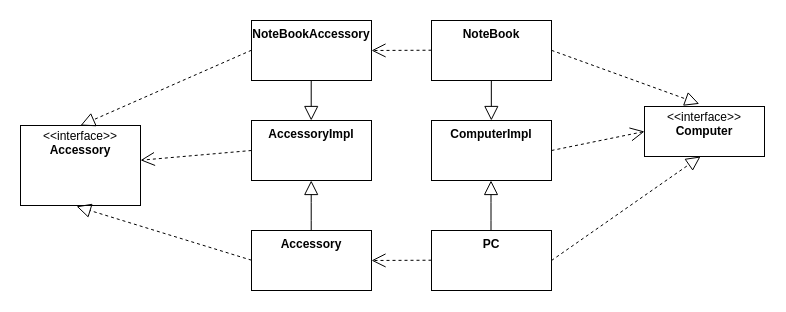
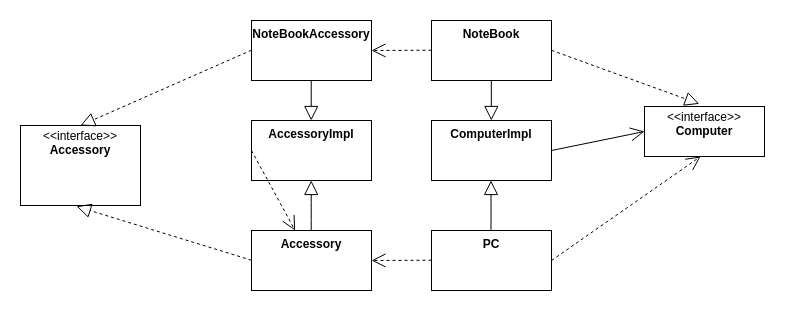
- <mxCell id="21" value="" style="edgeStyle=none;html=1;endArrow=open;endSize=12;dashed=1;verticalAlign=bottom;exitX=1;exitY=0.5;exitDx=0;exitDy=0;entryX=0;entryY=0.5;entryDx=0;entryDy=0;" edge="1" parent="1" source="5" target="2"><mxGeometry width="160" relative="1" as="geometry"><mxPoint x="549" y="156" as="sourcePoint" /><mxPoint x="646" y="156" as="targetPoint" /></mxGeometry></mxCell>
+ <mxCell id="21" value="" style="edgeStyle=none;html=1;endArrow=open;endSize=12;dashed=0;verticalAlign=bottom;exitX=1;exitY=0.5;exitDx=0;exitDy=0;entryX=0;entryY=0.5;entryDx=0;entryDy=0;" edge="1" parent="1" source="5" target="2"><mxGeometry width="160" relative="1" as="geometry"><mxPoint x="549" y="156" as="sourcePoint" /><mxPoint x="646" y="156" as="targetPoint" /></mxGeometry></mxCell>
- <mxCell id="20" value="" style="edgeStyle=none;html=1;endArrow=open;endSize=12;dashed=1;verticalAlign=bottom;exitX=0;exitY=0.5;exitDx=0;exitDy=0;" edge="1" parent="1" source="11" target="10"><mxGeometry x="-0.004" width="160" relative="1" as="geometry"><mxPoint x="189" y="217" as="sourcePoint" /><mxPoint x="349" y="217" as="targetPoint" /><mxPoint as="offset" /></mxGeometry></mxCell>
+ <mxCell id="20" value="" style="edgeStyle=none;html=1;endArrow=open;endSize=12;dashed=1;verticalAlign=bottom;exitX=0;exitY=0.5;exitDx=0;exitDy=0;" edge="1" parent="1" source="11" target="13"><mxGeometry x="-0.004" width="160" relative="1" as="geometry"><mxPoint x="189" y="217" as="sourcePoint" /><mxPoint x="349" y="217" as="targetPoint" /><mxPoint as="offset" /></mxGeometry></mxCell>
- <mxCell id="8" value="" style="edgeStyle=none;html=1;endSize=12;endArrow=block;endFill=0;dashed=1;exitX=1;exitY=0.5;exitDx=0;exitDy=0;entryX=0.467;entryY=1;entryDx=0;entryDy=0;entryPerimeter=0;" parent="1" source="3" target="2" edge="1"><mxGeometry width="160" relative="1" as="geometry"><mxPoint x="531" y="200" as="sourcePoint" /><mxPoint x="691" y="200" as="targetPoint" /><Array as="points" /></mxGeometry></mxCell>
+ <mxCell id="8" value="" style="edgeStyle=none;html=1;endSize=12;endArrow=open;endFill=0;dashed=1;exitX=1;exitY=0.5;exitDx=0;exitDy=0;entryX=0.467;entryY=1;entryDx=0;entryDy=0;entryPerimeter=0;" parent="1" source="3" target="2" edge="1"><mxGeometry width="160" relative="1" as="geometry"><mxPoint x="531" y="200" as="sourcePoint" /><mxPoint x="691" y="200" as="targetPoint" /><Array as="points" /></mxGeometry></mxCell>
